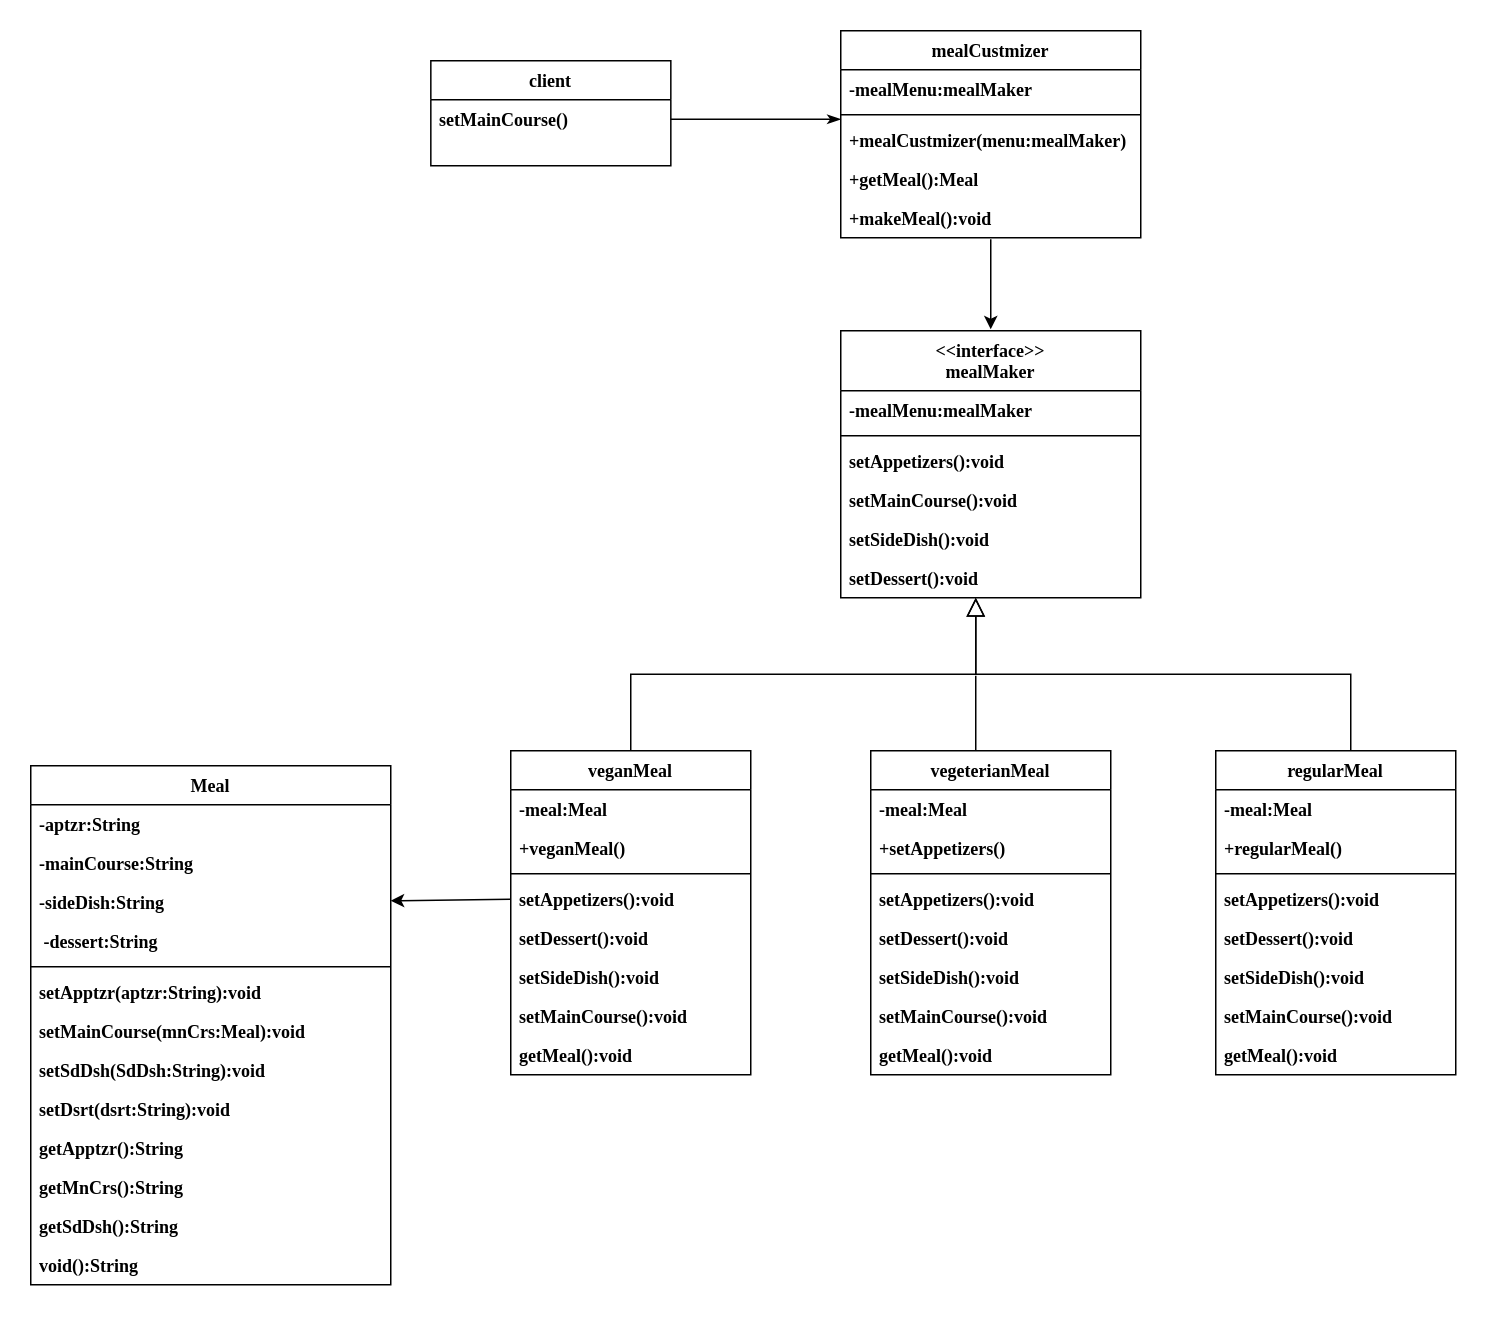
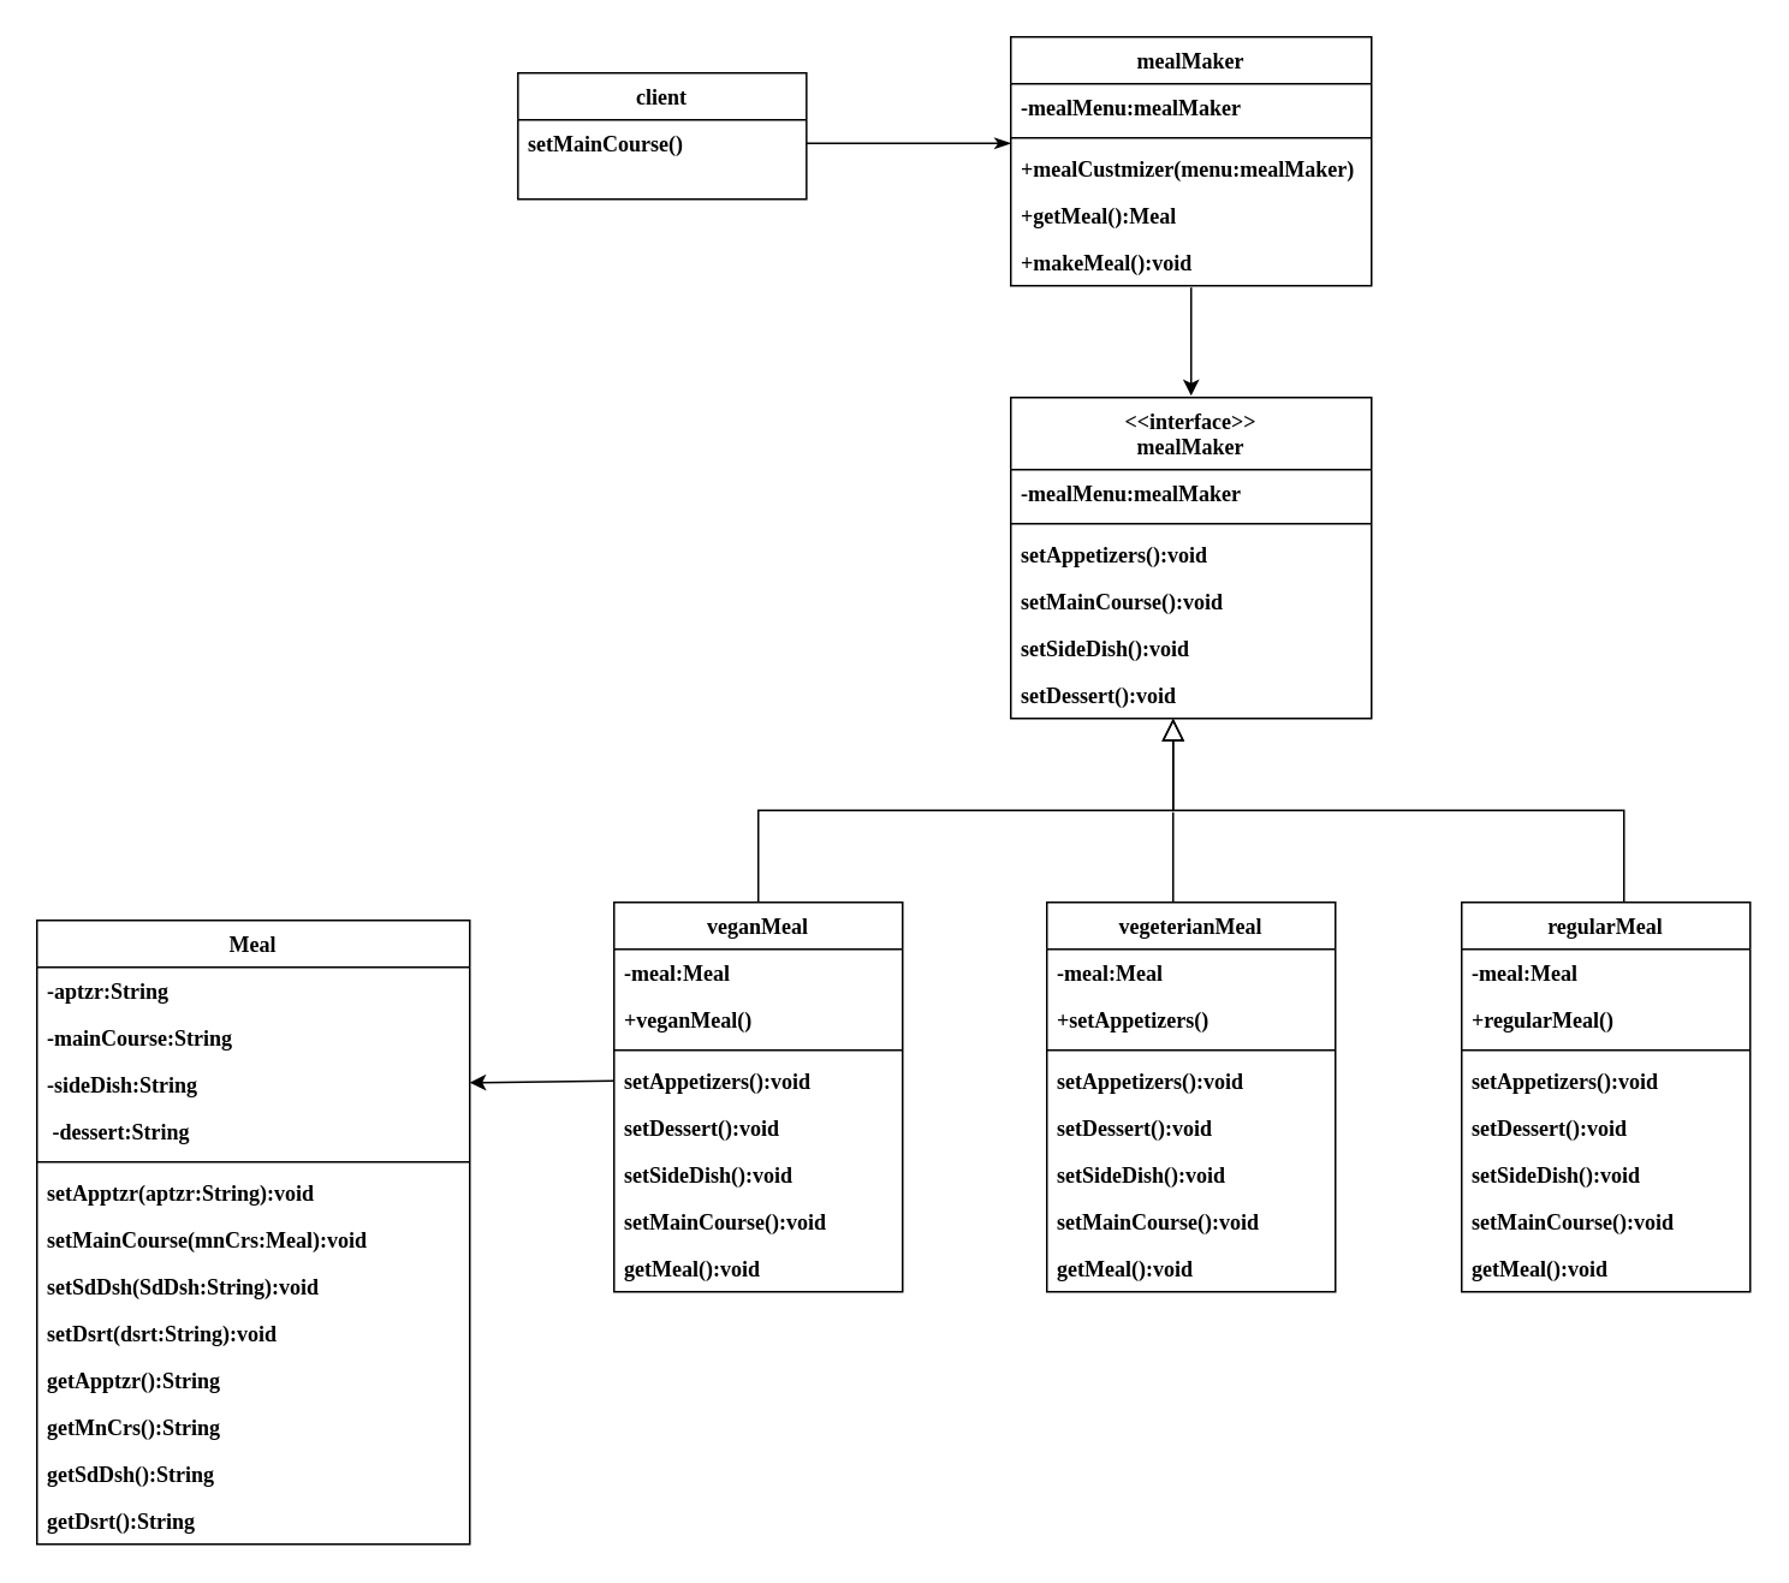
- <mxCell id="2" value="mealCustmizer" style="swimlane;fontStyle=1;align=center;verticalAlign=top;childLayout=stackLayout;horizontal=1;startSize=26;horizontalStack=0;resizeParent=1;resizeLast=0;collapsible=1;marginBottom=0;rounded=0;shadow=0;strokeWidth=1;fontFamily=Times New Roman;" parent="1" vertex="1"><mxGeometry x="560" y="20" width="200" height="138" as="geometry"><mxRectangle x="230" y="140" width="160" height="26" as="alternateBounds" /></mxGeometry></mxCell>
+ <mxCell id="2" value="mealMaker" style="swimlane;fontStyle=1;align=center;verticalAlign=top;childLayout=stackLayout;horizontal=1;startSize=26;horizontalStack=0;resizeParent=1;resizeLast=0;collapsible=1;marginBottom=0;rounded=0;shadow=0;strokeWidth=1;fontFamily=Times New Roman;" parent="1" vertex="1"><mxGeometry x="560" y="20" width="200" height="138" as="geometry"><mxRectangle x="230" y="140" width="160" height="26" as="alternateBounds" /></mxGeometry></mxCell>
- <mxCell id="64" value="void():String" style="text;align=left;verticalAlign=top;spacingLeft=4;spacingRight=4;overflow=hidden;rotatable=0;points=[[0,0.5],[1,0.5]];portConstraint=eastwest;fontFamily=Times New Roman;fontStyle=1" vertex="1" parent="51"><mxGeometry y="320" width="240" height="26" as="geometry" /></mxCell>
+ <mxCell id="64" value="getDsrt():String" style="text;align=left;verticalAlign=top;spacingLeft=4;spacingRight=4;overflow=hidden;rotatable=0;points=[[0,0.5],[1,0.5]];portConstraint=eastwest;fontFamily=Times New Roman;fontStyle=1" vertex="1" parent="51"><mxGeometry y="320" width="240" height="26" as="geometry" /></mxCell>
